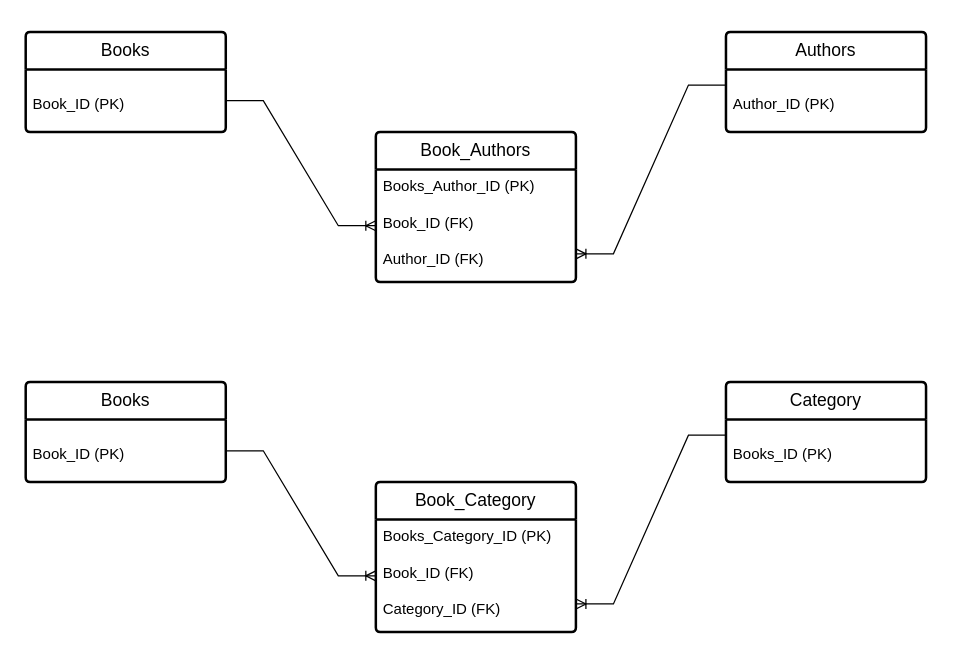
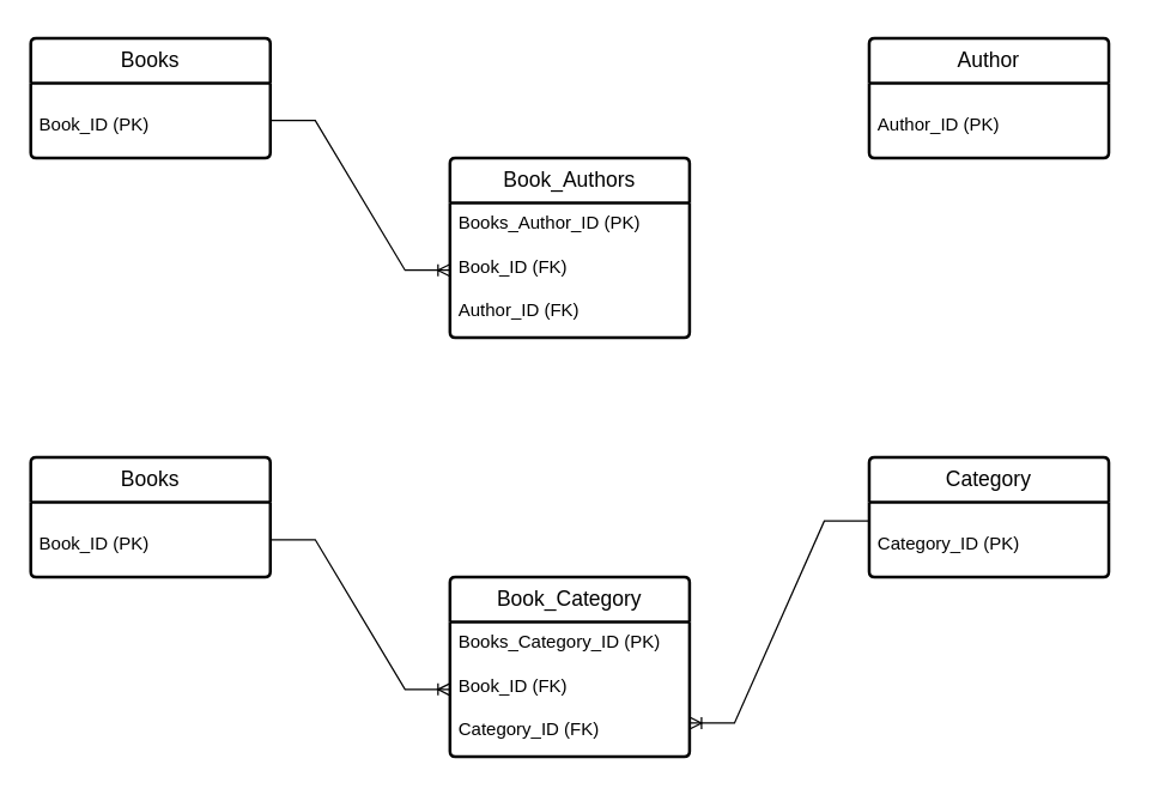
- <mxCell id="6" value="Authors" style="swimlane;childLayout=stackLayout;horizontal=1;startSize=30;horizontalStack=0;rounded=1;fontSize=14;fontStyle=0;strokeWidth=2;resizeParent=0;resizeLast=1;shadow=0;dashed=0;align=center;arcSize=4;whiteSpace=wrap;html=1;" vertex="1" parent="1"><mxGeometry x="580" y="25" width="160" height="80" as="geometry" /></mxCell>
+ <mxCell id="6" value="Author" style="swimlane;childLayout=stackLayout;horizontal=1;startSize=30;horizontalStack=0;rounded=1;fontSize=14;fontStyle=0;strokeWidth=2;resizeParent=0;resizeLast=1;shadow=0;dashed=0;align=center;arcSize=4;whiteSpace=wrap;html=1;" vertex="1" parent="1"><mxGeometry x="580" y="25" width="160" height="80" as="geometry" /></mxCell>
- <mxCell id="9" value="" style="edgeStyle=entityRelationEdgeStyle;fontSize=12;html=1;endArrow=ERoneToMany;rounded=0;exitX=0;exitY=0.25;exitDx=0;exitDy=0;entryX=1;entryY=0.75;entryDx=0;entryDy=0;" edge="1" parent="1" source="7" target="5"><mxGeometry width="100" height="100" relative="1" as="geometry"><mxPoint x="580" y="75" as="sourcePoint" /><mxPoint x="700" y="175" as="targetPoint" /><Array as="points"><mxPoint x="760" y="20" /></Array></mxGeometry></mxCell>
- <mxCell id="15" value="&lt;div&gt;&lt;br&gt;&lt;/div&gt;&lt;div&gt;Books_ID (PK)&lt;/div&gt;" style="align=left;strokeColor=none;fillColor=none;spacingLeft=4;fontSize=12;verticalAlign=top;resizable=0;rotatable=0;part=1;html=1;" vertex="1" parent="14"><mxGeometry y="30" width="160" height="50" as="geometry" /></mxCell>
+ <mxCell id="15" value="&lt;div&gt;&lt;br&gt;&lt;/div&gt;&lt;div&gt;Category_ID (PK)&lt;/div&gt;" style="align=left;strokeColor=none;fillColor=none;spacingLeft=4;fontSize=12;verticalAlign=top;resizable=0;rotatable=0;part=1;html=1;" vertex="1" parent="14"><mxGeometry y="30" width="160" height="50" as="geometry" /></mxCell>
